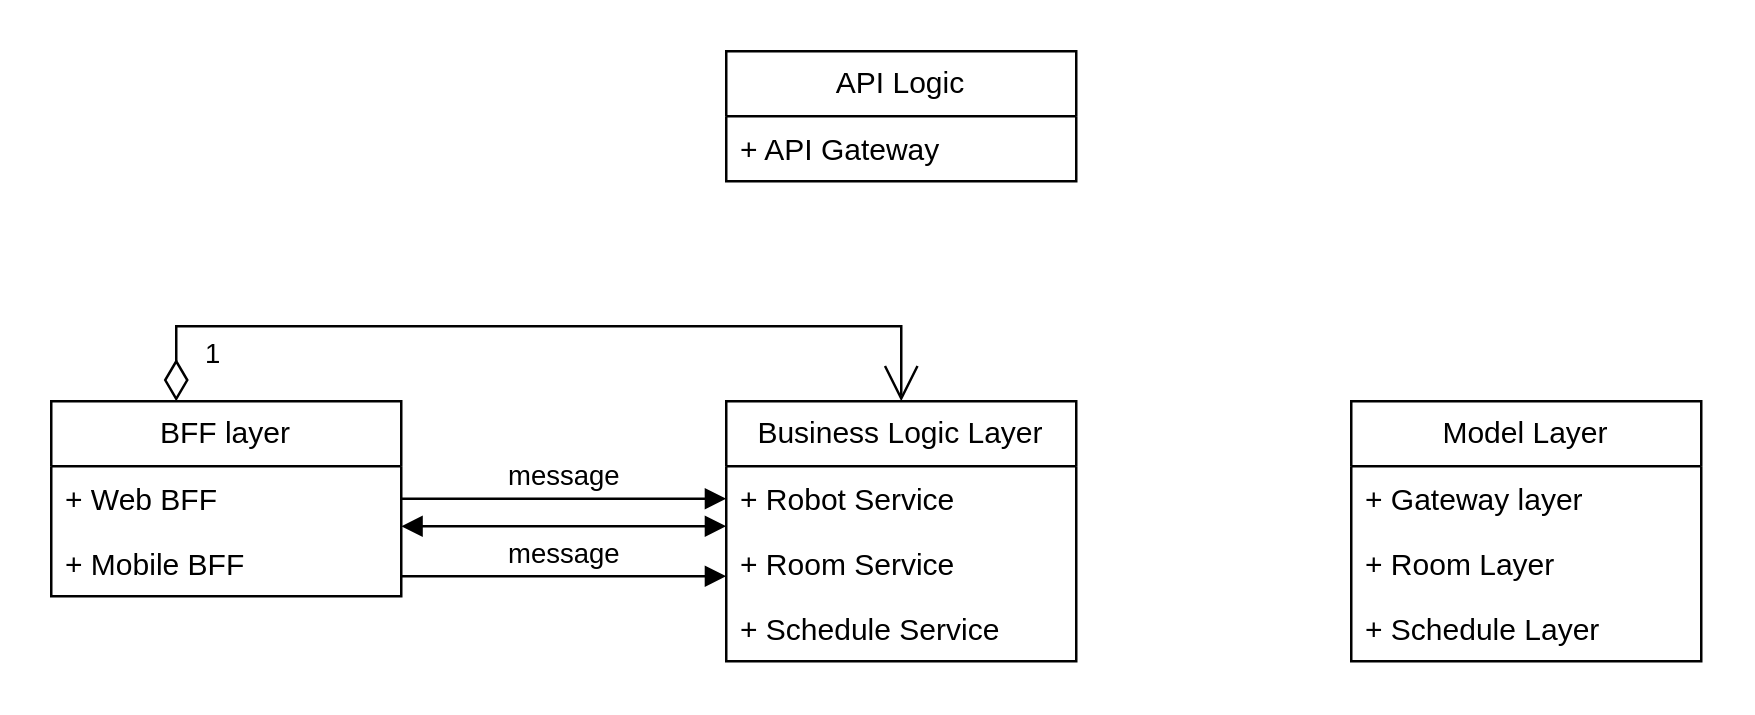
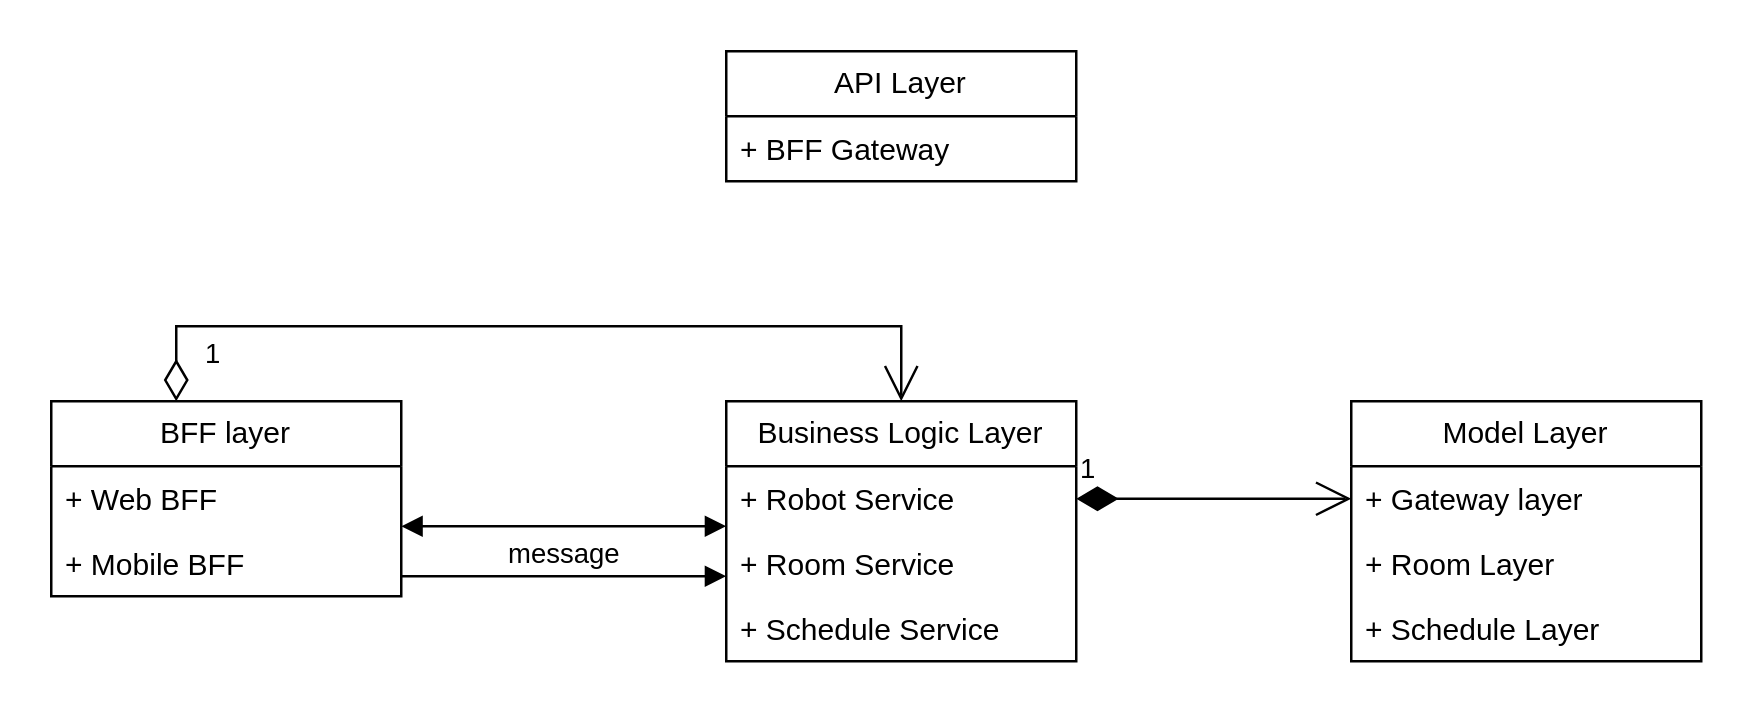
- <mxCell id="2" value="API Logic" style="swimlane;fontStyle=0;childLayout=stackLayout;horizontal=1;startSize=26;fillColor=none;horizontalStack=0;resizeParent=1;resizeParentMax=0;resizeLast=0;collapsible=1;marginBottom=0;whiteSpace=wrap;html=1;" vertex="1" parent="1"><mxGeometry x="290" y="20" width="140" height="52" as="geometry" /></mxCell>
+ <mxCell id="2" value="API Layer" style="swimlane;fontStyle=0;childLayout=stackLayout;horizontal=1;startSize=26;fillColor=none;horizontalStack=0;resizeParent=1;resizeParentMax=0;resizeLast=0;collapsible=1;marginBottom=0;whiteSpace=wrap;html=1;" vertex="1" parent="1"><mxGeometry x="290" y="20" width="140" height="52" as="geometry" /></mxCell>
- <mxCell id="3" value="+ API Gateway" style="text;strokeColor=none;fillColor=none;align=left;verticalAlign=top;spacingLeft=4;spacingRight=4;overflow=hidden;rotatable=0;points=[[0,0.5],[1,0.5]];portConstraint=eastwest;whiteSpace=wrap;html=1;" vertex="1" parent="2"><mxGeometry y="26" width="140" height="26" as="geometry" /></mxCell>
+ <mxCell id="3" value="+ BFF Gateway" style="text;strokeColor=none;fillColor=none;align=left;verticalAlign=top;spacingLeft=4;spacingRight=4;overflow=hidden;rotatable=0;points=[[0,0.5],[1,0.5]];portConstraint=eastwest;whiteSpace=wrap;html=1;" vertex="1" parent="2"><mxGeometry y="26" width="140" height="26" as="geometry" /></mxCell>
- <mxCell id="18" value="message" style="html=1;verticalAlign=bottom;endArrow=block;curved=0;rounded=0;" edge="1" parent="1" source="5" target="8"><mxGeometry width="80" relative="1" as="geometry"><mxPoint x="160" y="198.58" as="sourcePoint" /><mxPoint x="240" y="198.58" as="targetPoint" /></mxGeometry></mxCell>
+ <mxCell id="16" value="1" style="endArrow=open;html=1;endSize=12;startArrow=diamondThin;startSize=14;startFill=1;edgeStyle=orthogonalEdgeStyle;align=left;verticalAlign=bottom;rounded=0;" edge="1" parent="1" source="8" target="12"><mxGeometry x="-1" y="3" relative="1" as="geometry"><mxPoint x="130" y="340" as="sourcePoint" /><mxPoint x="290" y="350" as="targetPoint" /></mxGeometry></mxCell>
